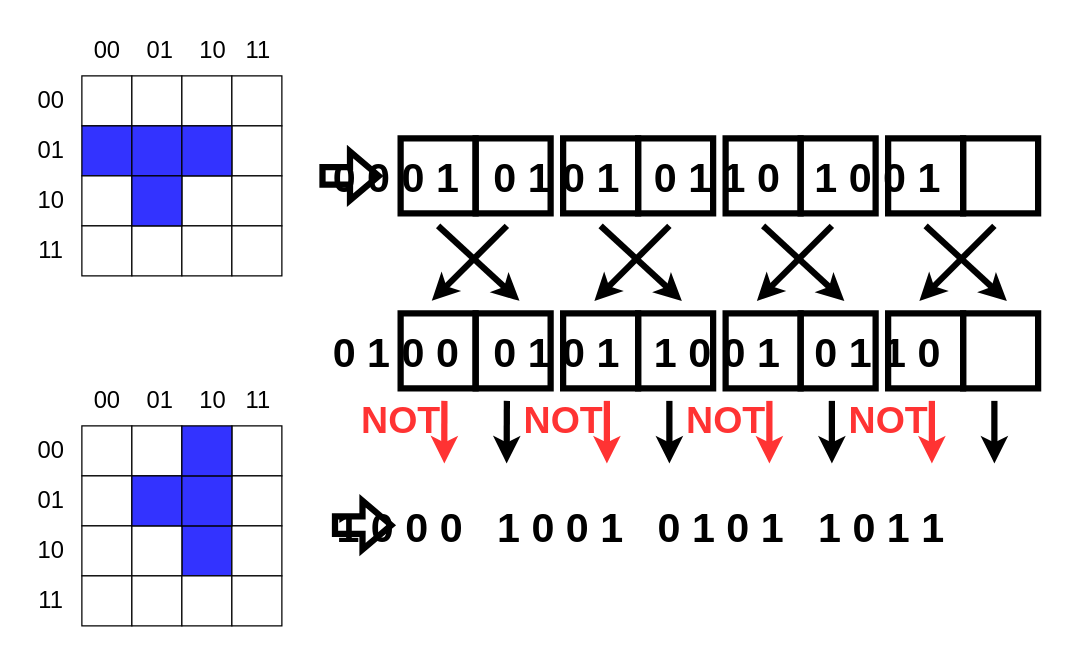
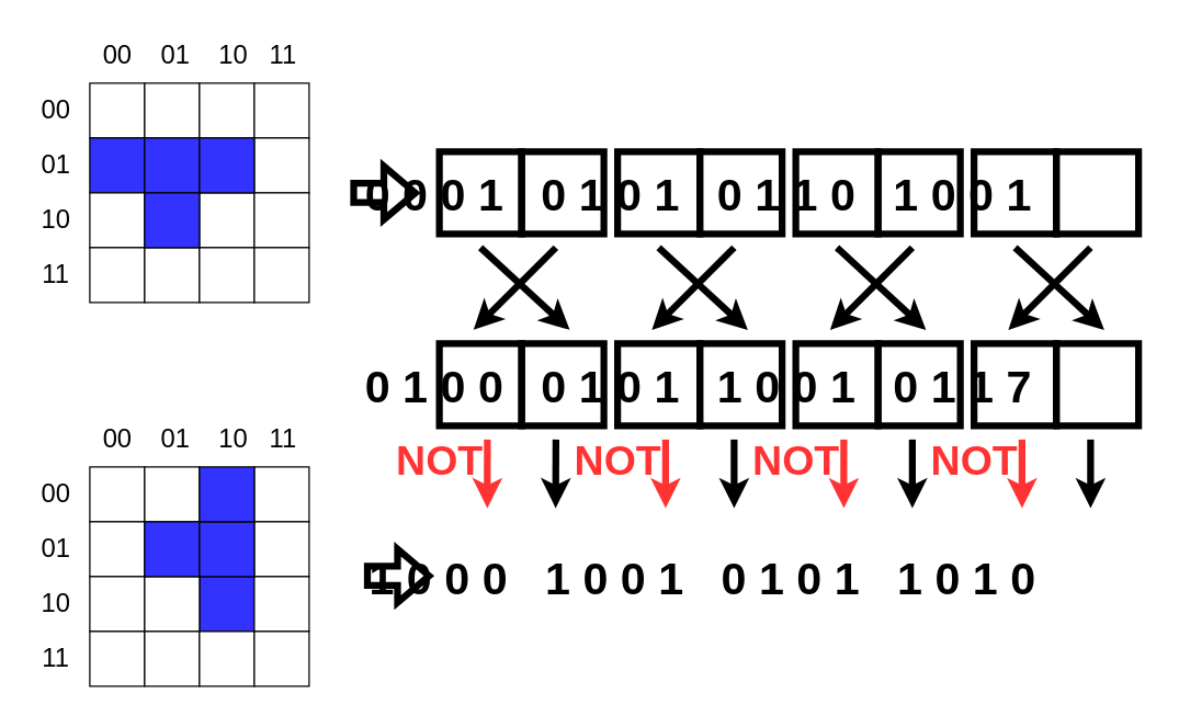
- <mxCell id="52" value="&lt;br&gt;&lt;div style=&quot;font-size: 24px;&quot;&gt;&lt;b style=&quot;&quot;&gt;&lt;font style=&quot;font-size: 24px;&quot;&gt;&lt;font style=&quot;font-size: 24px;&quot;&gt;&lt;font style=&quot;font-size: 24px;&quot;&gt;&lt;font style=&quot;font-size: 24px;&quot;&gt;&lt;font style=&quot;font-size: 24px;&quot;&gt;&lt;font style=&quot;font-size: 24px;&quot;&gt;&lt;font style=&quot;font-size: 24px;&quot;&gt;&lt;font style=&quot;font-size: 24px;&quot;&gt;&lt;br&gt;&lt;/font&gt;&lt;/font&gt;&lt;/font&gt;&lt;/font&gt;&lt;/font&gt;&lt;/font&gt;&lt;/font&gt;&lt;/font&gt;&lt;/b&gt;&lt;/div&gt;&lt;div style=&quot;font-size: 33px;&quot;&gt;&lt;b style=&quot;&quot;&gt;&lt;font style=&quot;font-size: 33px;&quot;&gt;&lt;font style=&quot;font-size: 33px;&quot;&gt;&lt;font style=&quot;font-size: 33px;&quot;&gt;&lt;font style=&quot;font-size: 33px;&quot;&gt;&lt;font style=&quot;font-size: 33px;&quot;&gt;&lt;font style=&quot;font-size: 33px;&quot;&gt;&lt;font style=&quot;font-size: 33px;&quot;&gt;&lt;font style=&quot;font-size: 33px;&quot;&gt;&lt;span style=&quot;white-space: pre;&quot;&gt; &lt;/span&gt;0 1 0 0 &amp;nbsp; 0 1 0 1&amp;nbsp;&amp;nbsp; 1 0 0 1 &amp;nbsp; 0 1 1 0&lt;br&gt;&lt;/font&gt;&lt;/font&gt;&lt;/font&gt;&lt;/font&gt;&lt;/font&gt;&lt;/font&gt;&lt;/font&gt;&lt;/font&gt;&lt;/b&gt;&lt;/div&gt;" style="text;html=1;align=left;verticalAlign=middle;resizable=0;points=[];autosize=1;strokeColor=none;fillColor=none;" vertex="1" parent="1"><mxGeometry x="255" y="210" width="580" height="100" as="geometry" /></mxCell>
+ <mxCell id="52" value="&lt;br&gt;&lt;div style=&quot;font-size: 24px;&quot;&gt;&lt;b style=&quot;&quot;&gt;&lt;font style=&quot;font-size: 24px;&quot;&gt;&lt;font style=&quot;font-size: 24px;&quot;&gt;&lt;font style=&quot;font-size: 24px;&quot;&gt;&lt;font style=&quot;font-size: 24px;&quot;&gt;&lt;font style=&quot;font-size: 24px;&quot;&gt;&lt;font style=&quot;font-size: 24px;&quot;&gt;&lt;font style=&quot;font-size: 24px;&quot;&gt;&lt;font style=&quot;font-size: 24px;&quot;&gt;&lt;br&gt;&lt;/font&gt;&lt;/font&gt;&lt;/font&gt;&lt;/font&gt;&lt;/font&gt;&lt;/font&gt;&lt;/font&gt;&lt;/font&gt;&lt;/b&gt;&lt;/div&gt;&lt;div style=&quot;font-size: 33px;&quot;&gt;&lt;b style=&quot;&quot;&gt;&lt;font style=&quot;font-size: 33px;&quot;&gt;&lt;font style=&quot;font-size: 33px;&quot;&gt;&lt;font style=&quot;font-size: 33px;&quot;&gt;&lt;font style=&quot;font-size: 33px;&quot;&gt;&lt;font style=&quot;font-size: 33px;&quot;&gt;&lt;font style=&quot;font-size: 33px;&quot;&gt;&lt;font style=&quot;font-size: 33px;&quot;&gt;&lt;font style=&quot;font-size: 33px;&quot;&gt;&lt;span style=&quot;white-space: pre;&quot;&gt; &lt;/span&gt;0 1 0 0 &amp;nbsp; 0 1 0 1&amp;nbsp;&amp;nbsp; 1 0 0 1 &amp;nbsp; 0 1 1 7&lt;br&gt;&lt;/font&gt;&lt;/font&gt;&lt;/font&gt;&lt;/font&gt;&lt;/font&gt;&lt;/font&gt;&lt;/font&gt;&lt;/font&gt;&lt;/b&gt;&lt;/div&gt;" style="text;html=1;align=left;verticalAlign=middle;resizable=0;points=[];autosize=1;strokeColor=none;fillColor=none;" vertex="1" parent="1"><mxGeometry x="255" y="210" width="580" height="100" as="geometry" /></mxCell>
- <mxCell id="47" value="&lt;br&gt;&lt;div style=&quot;font-size: 24px;&quot;&gt;&lt;b style=&quot;&quot;&gt;&lt;font style=&quot;font-size: 24px;&quot;&gt;&lt;font style=&quot;font-size: 24px;&quot;&gt;&lt;font style=&quot;font-size: 24px;&quot;&gt;&lt;font style=&quot;font-size: 24px;&quot;&gt;&lt;font style=&quot;font-size: 24px;&quot;&gt;&lt;font style=&quot;font-size: 24px;&quot;&gt;&lt;font style=&quot;font-size: 24px;&quot;&gt;&lt;font style=&quot;font-size: 24px;&quot;&gt;&lt;br&gt;&lt;/font&gt;&lt;/font&gt;&lt;/font&gt;&lt;/font&gt;&lt;/font&gt;&lt;/font&gt;&lt;/font&gt;&lt;/font&gt;&lt;/b&gt;&lt;/div&gt;&lt;div style=&quot;font-size: 33px;&quot;&gt;&lt;b style=&quot;&quot;&gt;&lt;font style=&quot;font-size: 33px;&quot;&gt;&lt;font style=&quot;font-size: 33px;&quot;&gt;&lt;font style=&quot;font-size: 33px;&quot;&gt;&lt;font style=&quot;font-size: 33px;&quot;&gt;&lt;font style=&quot;font-size: 33px;&quot;&gt;&lt;font style=&quot;font-size: 33px;&quot;&gt;&lt;font style=&quot;font-size: 33px;&quot;&gt;&lt;font style=&quot;font-size: 33px;&quot;&gt;&lt;span style=&quot;white-space: pre;&quot;&gt; &lt;/span&gt;1 0 0 0 &amp;nbsp; 1 0 0 1&amp;nbsp;&amp;nbsp; 0 1 0 1 &amp;nbsp; 1 0 1 1&lt;br&gt;&lt;/font&gt;&lt;/font&gt;&lt;/font&gt;&lt;/font&gt;&lt;/font&gt;&lt;/font&gt;&lt;/font&gt;&lt;/font&gt;&lt;/b&gt;&lt;/div&gt;" style="text;html=1;align=left;verticalAlign=middle;resizable=0;points=[];autosize=1;strokeColor=none;fillColor=none;" vertex="1" parent="1"><mxGeometry x="257.5" y="350" width="580" height="100" as="geometry" /></mxCell>
+ <mxCell id="47" value="&lt;br&gt;&lt;div style=&quot;font-size: 24px;&quot;&gt;&lt;b style=&quot;&quot;&gt;&lt;font style=&quot;font-size: 24px;&quot;&gt;&lt;font style=&quot;font-size: 24px;&quot;&gt;&lt;font style=&quot;font-size: 24px;&quot;&gt;&lt;font style=&quot;font-size: 24px;&quot;&gt;&lt;font style=&quot;font-size: 24px;&quot;&gt;&lt;font style=&quot;font-size: 24px;&quot;&gt;&lt;font style=&quot;font-size: 24px;&quot;&gt;&lt;font style=&quot;font-size: 24px;&quot;&gt;&lt;br&gt;&lt;/font&gt;&lt;/font&gt;&lt;/font&gt;&lt;/font&gt;&lt;/font&gt;&lt;/font&gt;&lt;/font&gt;&lt;/font&gt;&lt;/b&gt;&lt;/div&gt;&lt;div style=&quot;font-size: 33px;&quot;&gt;&lt;b style=&quot;&quot;&gt;&lt;font style=&quot;font-size: 33px;&quot;&gt;&lt;font style=&quot;font-size: 33px;&quot;&gt;&lt;font style=&quot;font-size: 33px;&quot;&gt;&lt;font style=&quot;font-size: 33px;&quot;&gt;&lt;font style=&quot;font-size: 33px;&quot;&gt;&lt;font style=&quot;font-size: 33px;&quot;&gt;&lt;font style=&quot;font-size: 33px;&quot;&gt;&lt;font style=&quot;font-size: 33px;&quot;&gt;&lt;span style=&quot;white-space: pre;&quot;&gt; &lt;/span&gt;1 0 0 0 &amp;nbsp; 1 0 0 1&amp;nbsp;&amp;nbsp; 0 1 0 1 &amp;nbsp; 1 0 1 0&lt;br&gt;&lt;/font&gt;&lt;/font&gt;&lt;/font&gt;&lt;/font&gt;&lt;/font&gt;&lt;/font&gt;&lt;/font&gt;&lt;/font&gt;&lt;/b&gt;&lt;/div&gt;" style="text;html=1;align=left;verticalAlign=middle;resizable=0;points=[];autosize=1;strokeColor=none;fillColor=none;" vertex="1" parent="1"><mxGeometry x="257.5" y="350" width="580" height="100" as="geometry" /></mxCell>
